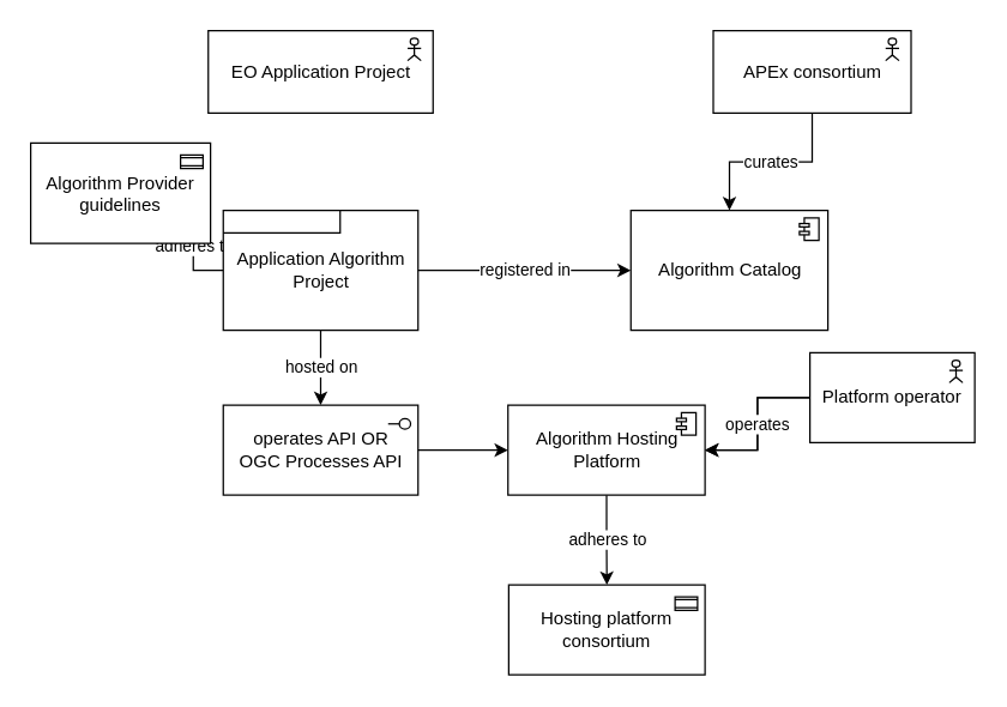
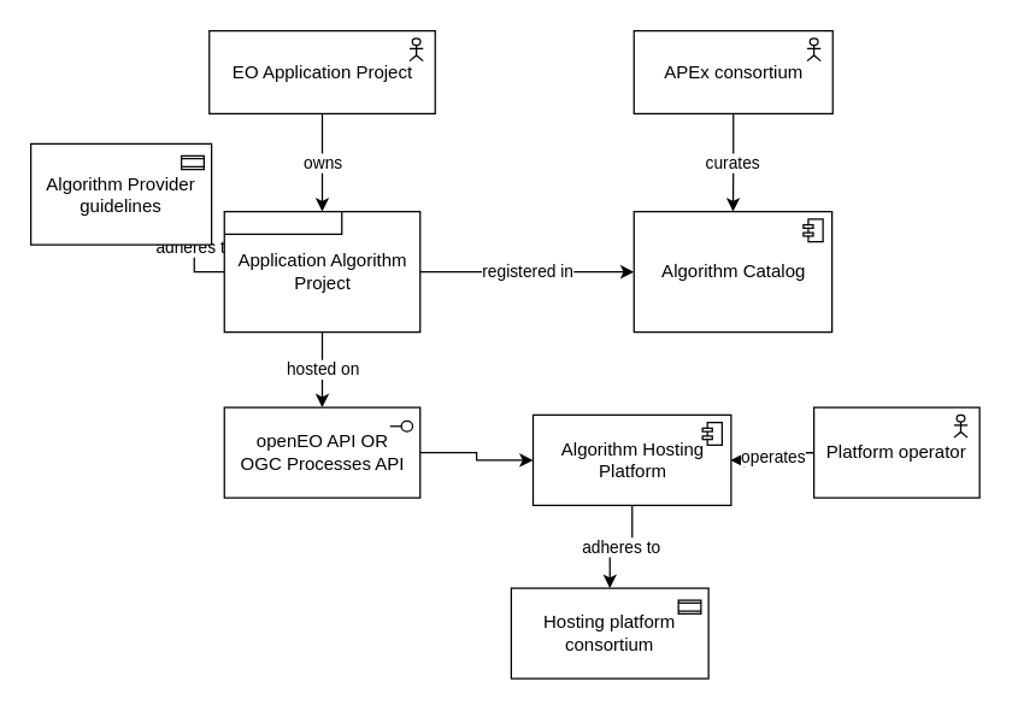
- <mxCell id="9" value="APEx consortium" style="html=1;outlineConnect=0;whiteSpace=wrap;shape=mxgraph.archimate3.application;appType=actor;archiType=square;" vertex="1" parent="1"><mxGeometry x="475.5" y="20" width="132" height="55" as="geometry" /></mxCell>
+ <mxCell id="9" value="APEx consortium" style="html=1;outlineConnect=0;whiteSpace=wrap;shape=mxgraph.archimate3.application;appType=actor;archiType=square;" vertex="1" parent="1"><mxGeometry x="420.5" y="20" width="132" height="55" as="geometry" /></mxCell>
+ <mxCell id="5" value="owns" style="edgeStyle=orthogonalEdgeStyle;rounded=0;orthogonalLoop=1;jettySize=auto;html=1;" edge="1" parent="1" source="6" target="4"><mxGeometry relative="1" as="geometry" /></mxCell>
- <mxCell id="15" value="Platform operator" style="html=1;outlineConnect=0;whiteSpace=wrap;shape=mxgraph.archimate3.application;appType=actor;archiType=square;" vertex="1" parent="1"><mxGeometry x="540" y="235" width="110" height="60" as="geometry" /></mxCell>
+ <mxCell id="15" value="Platform operator" style="html=1;outlineConnect=0;whiteSpace=wrap;shape=mxgraph.archimate3.application;appType=actor;archiType=square;" vertex="1" parent="1"><mxGeometry x="540" y="270" width="110" height="60" as="geometry" /></mxCell>
- <mxCell id="10" value="operates API OR&lt;br&gt;OGC Processes API" style="html=1;outlineConnect=0;whiteSpace=wrap;shape=mxgraph.archimate3.application;appType=interface;archiType=square;" vertex="1" parent="1"><mxGeometry x="148.5" y="270" width="130" height="60" as="geometry" /></mxCell>
+ <mxCell id="10" value="openEO API OR&lt;br&gt;OGC Processes API" style="html=1;outlineConnect=0;whiteSpace=wrap;shape=mxgraph.archimate3.application;appType=interface;archiType=square;" vertex="1" parent="1"><mxGeometry x="148.5" y="270" width="130" height="60" as="geometry" /></mxCell>
- <mxCell id="12" value="Algorithm Hosting&lt;br&gt;Platform" style="html=1;outlineConnect=0;whiteSpace=wrap;shape=mxgraph.archimate3.application;appType=comp;archiType=square;" vertex="1" parent="1"><mxGeometry x="338.5" y="270" width="131.5" height="60" as="geometry" /></mxCell>
+ <mxCell id="12" value="Algorithm Hosting&lt;br&gt;Platform" style="html=1;outlineConnect=0;whiteSpace=wrap;shape=mxgraph.archimate3.application;appType=comp;archiType=square;" vertex="1" parent="1"><mxGeometry x="353.5" y="275" width="131.5" height="60" as="geometry" /></mxCell>
